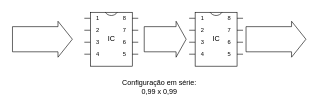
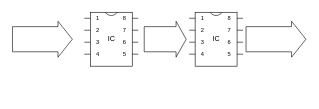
- <mxCell id="4" value="Configuração em série: &lt;br&gt;0,99 x 0,99" style="text;html=1;align=center;verticalAlign=middle;resizable=0;points=[];autosize=1;strokeColor=none;fillColor=none;" vertex="1" parent="1"><mxGeometry x="195" y="130" width="140" height="30" as="geometry" /></mxCell>
